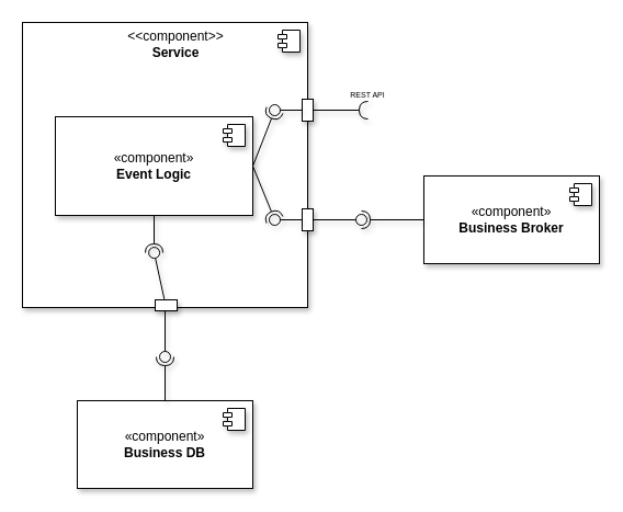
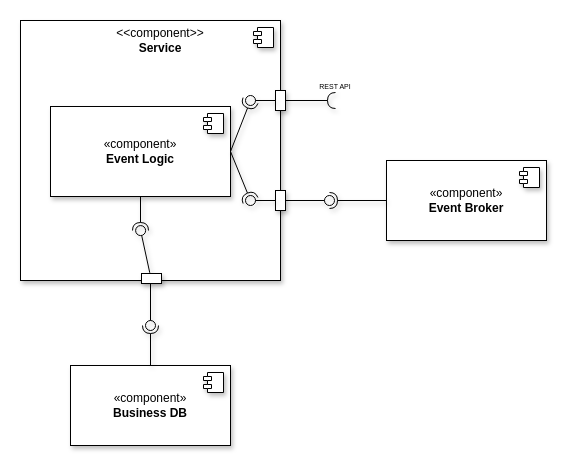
- <mxCell id="14" value="«component»&lt;br&gt;&lt;b&gt;Business Broker&lt;/b&gt;" style="html=1;dropTarget=0;whiteSpace=wrap;shadow=1;" vertex="1" parent="1"><mxGeometry x="386" y="160" width="160" height="80" as="geometry" /></mxCell>
+ <mxCell id="14" value="«component»&lt;br&gt;&lt;b&gt;Event Broker&lt;/b&gt;" style="html=1;dropTarget=0;whiteSpace=wrap;shadow=1;" vertex="1" parent="1"><mxGeometry x="386" y="160" width="160" height="80" as="geometry" /></mxCell>
